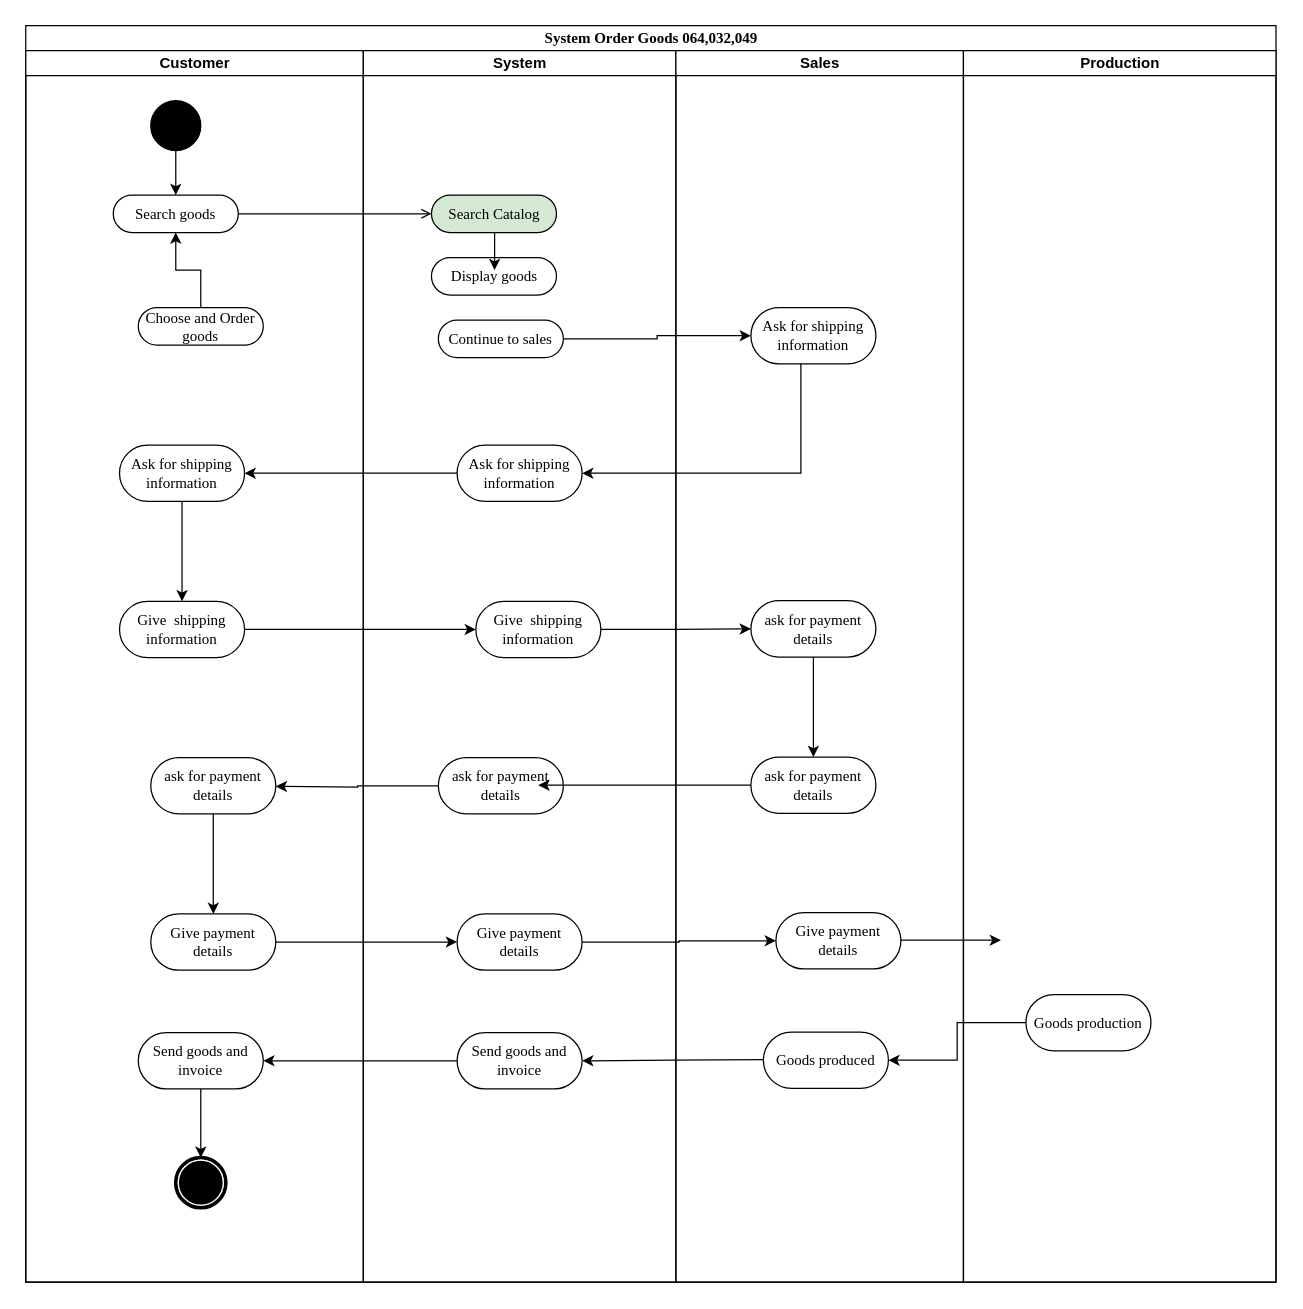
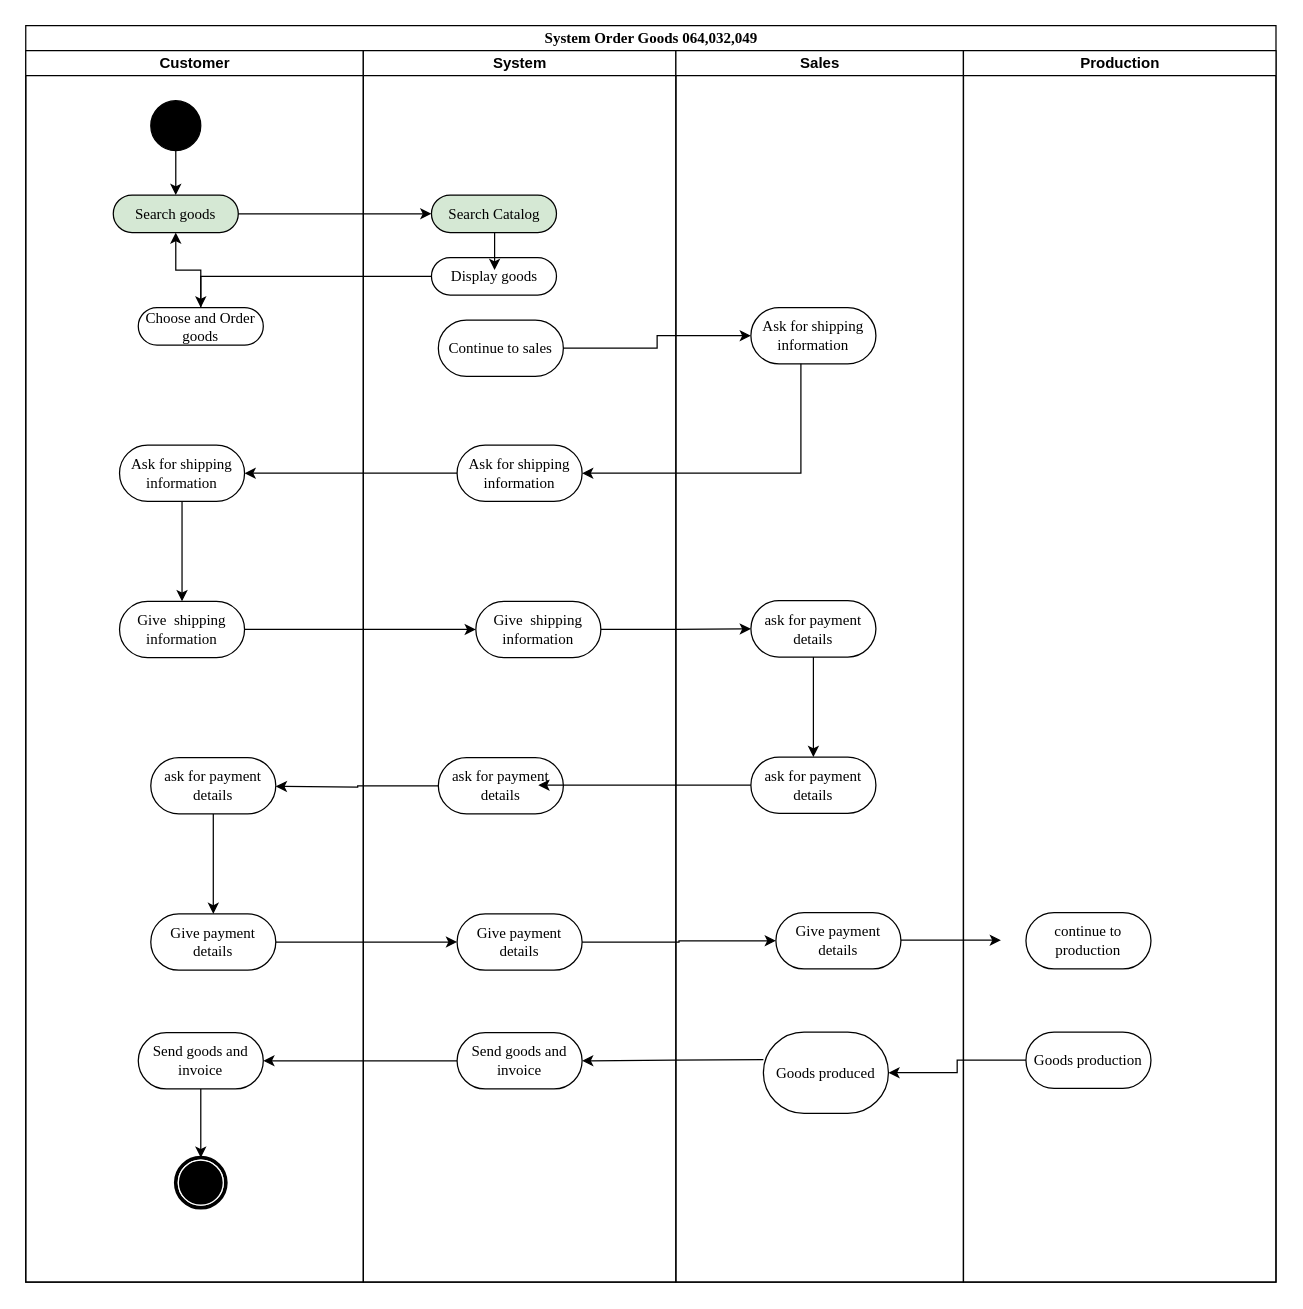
- <mxCell id="6" value="Search goods" style="rounded=1;whiteSpace=wrap;html=1;shadow=0;comic=0;labelBackgroundColor=none;strokeWidth=1;fontFamily=Verdana;fontSize=12;align=center;arcSize=50;" parent="3" vertex="1"><mxGeometry x="70" y="115.5" width="100" height="30" as="geometry" /></mxCell>
+ <mxCell id="6" value="Search goods" style="rounded=1;whiteSpace=wrap;html=1;shadow=0;comic=0;labelBackgroundColor=none;strokeWidth=1;fontFamily=Verdana;fontSize=12;align=center;arcSize=50;fillColor=#d5e8d4;" parent="3" vertex="1"><mxGeometry x="70" y="115.5" width="100" height="30" as="geometry" /></mxCell>
- <mxCell id="48" value="" style="edgeStyle=orthogonalEdgeStyle;rounded=0;orthogonalLoop=1;jettySize=auto;html=1;endArrow=open;" edge="1" parent="2" source="6" target="23"><mxGeometry relative="1" as="geometry" /></mxCell>
+ <mxCell id="48" value="" style="edgeStyle=orthogonalEdgeStyle;rounded=0;orthogonalLoop=1;jettySize=auto;html=1;" edge="1" parent="2" source="6" target="23"><mxGeometry relative="1" as="geometry" /></mxCell>
+ <mxCell id="50" value="" style="edgeStyle=orthogonalEdgeStyle;rounded=0;orthogonalLoop=1;jettySize=auto;html=1;entryX=0.5;entryY=0;entryDx=0;entryDy=0;" edge="1" parent="2" source="24" target="16"><mxGeometry relative="1" as="geometry"><mxPoint x="130" y="211.5" as="targetPoint" /></mxGeometry></mxCell>
- <mxCell id="25" value="Continue to sales" style="rounded=1;whiteSpace=wrap;html=1;shadow=0;comic=0;labelBackgroundColor=none;strokeWidth=1;fontFamily=Verdana;fontSize=12;align=center;arcSize=50;" vertex="1" parent="17"><mxGeometry x="60" y="215.5" width="100" height="30" as="geometry" /></mxCell>
+ <mxCell id="25" value="Continue to sales" style="rounded=1;whiteSpace=wrap;html=1;shadow=0;comic=0;labelBackgroundColor=none;strokeWidth=1;fontFamily=Verdana;fontSize=12;align=center;arcSize=50;" vertex="1" parent="17"><mxGeometry x="60" y="215.5" width="100" height="45" as="geometry" /></mxCell>
+ <mxCell id="35" value="continue to production" style="rounded=1;whiteSpace=wrap;html=1;shadow=0;comic=0;labelBackgroundColor=none;strokeWidth=1;fontFamily=Verdana;fontSize=12;align=center;arcSize=50;" vertex="1" parent="34"><mxGeometry x="50" y="689.5" width="100" height="45" as="geometry" /></mxCell>
- <mxCell id="36" value="Goods production" style="rounded=1;whiteSpace=wrap;html=1;shadow=0;comic=0;labelBackgroundColor=none;strokeWidth=1;fontFamily=Verdana;fontSize=12;align=center;arcSize=50;" vertex="1" parent="34"><mxGeometry x="50" y="755" width="100" height="45" as="geometry" /></mxCell>
+ <mxCell id="36" value="Goods production" style="rounded=1;whiteSpace=wrap;html=1;shadow=0;comic=0;labelBackgroundColor=none;strokeWidth=1;fontFamily=Verdana;fontSize=12;align=center;arcSize=50;" vertex="1" parent="34"><mxGeometry x="50" y="785" width="100" height="45" as="geometry" /></mxCell>
- <mxCell id="32" value="Goods produced" style="rounded=1;whiteSpace=wrap;html=1;shadow=0;comic=0;labelBackgroundColor=none;strokeWidth=1;fontFamily=Verdana;fontSize=12;align=center;arcSize=50;" vertex="1" parent="26"><mxGeometry x="70" y="785" width="100" height="45" as="geometry" /></mxCell>
+ <mxCell id="32" value="Goods produced" style="rounded=1;whiteSpace=wrap;html=1;shadow=0;comic=0;labelBackgroundColor=none;strokeWidth=1;fontFamily=Verdana;fontSize=12;align=center;arcSize=50;" vertex="1" parent="26"><mxGeometry x="70" y="785" width="100" height="65" as="geometry" /></mxCell>
